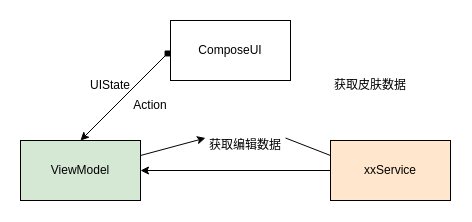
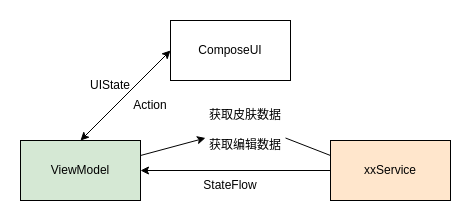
- <mxCell id="5" value="" style="endArrow=diamond;startArrow=classic;html=1;rounded=0;exitX=0.5;exitY=0;exitDx=0;exitDy=0;entryX=0;entryY=0.5;entryDx=0;entryDy=0;" edge="1" parent="1" source="3" target="2"><mxGeometry width="50" height="50" relative="1" as="geometry"><mxPoint x="240" y="220" as="sourcePoint" /><mxPoint x="290" y="170" as="targetPoint" /></mxGeometry></mxCell>
+ <mxCell id="5" value="" style="endArrow=classic;startArrow=classic;html=1;rounded=0;exitX=0.5;exitY=0;exitDx=0;exitDy=0;entryX=0;entryY=0.5;entryDx=0;entryDy=0;" edge="1" parent="1" source="3" target="2"><mxGeometry width="50" height="50" relative="1" as="geometry"><mxPoint x="240" y="220" as="sourcePoint" /><mxPoint x="290" y="170" as="targetPoint" /></mxGeometry></mxCell>
- <mxCell id="11" value="获取皮肤数据" style="text;html=1;strokeColor=none;fillColor=none;align=center;verticalAlign=middle;whiteSpace=wrap;rounded=0;" vertex="1" parent="1"><mxGeometry x="325" y="70" width="90" height="30" as="geometry" /></mxCell>
+ <mxCell id="11" value="获取皮肤数据" style="text;html=1;strokeColor=none;fillColor=none;align=center;verticalAlign=middle;whiteSpace=wrap;rounded=0;" vertex="1" parent="1"><mxGeometry x="200" y="100" width="90" height="30" as="geometry" /></mxCell>
+ <mxCell id="10" value="StateFlow" style="text;html=1;strokeColor=none;fillColor=none;align=center;verticalAlign=middle;whiteSpace=wrap;rounded=0;" vertex="1" parent="1"><mxGeometry x="200" y="170" width="60" height="30" as="geometry" /></mxCell>
